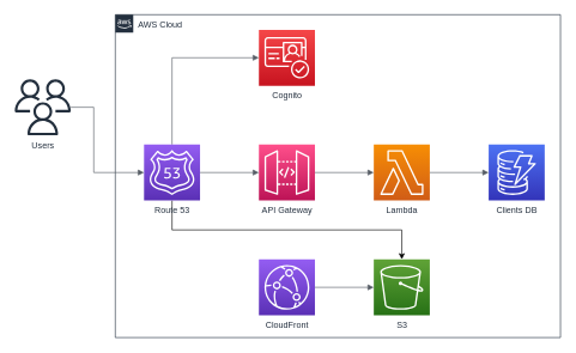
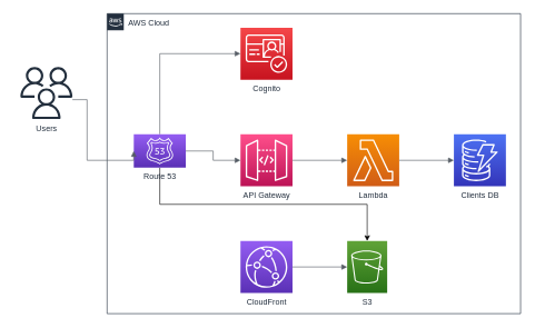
- <mxCell id="17" value="Users" style="sketch=0;outlineConnect=0;fontColor=#232F3E;gradientColor=none;fillColor=#232F3D;strokeColor=none;dashed=0;verticalLabelPosition=bottom;verticalAlign=top;align=center;html=1;fontSize=12;fontStyle=0;aspect=fixed;pointerEvents=1;shape=mxgraph.aws4.users;" parent="1" vertex="1"><mxGeometry x="20" y="110" width="78" height="78" as="geometry" /></mxCell>
+ <mxCell id="17" value="Users" style="sketch=0;outlineConnect=0;fontColor=#232F3E;gradientColor=none;fillColor=#232F3D;strokeColor=none;dashed=0;verticalLabelPosition=bottom;verticalAlign=top;align=center;html=1;fontSize=12;fontStyle=0;aspect=fixed;pointerEvents=1;shape=mxgraph.aws4.users;" parent="1" vertex="1"><mxGeometry x="30" y="100" width="78" height="78" as="geometry" /></mxCell>
- <mxCell id="6" value="Route 53" style="sketch=0;points=[[0,0,0],[0.25,0,0],[0.5,0,0],[0.75,0,0],[1,0,0],[0,1,0],[0.25,1,0],[0.5,1,0],[0.75,1,0],[1,1,0],[0,0.25,0],[0,0.5,0],[0,0.75,0],[1,0.25,0],[1,0.5,0],[1,0.75,0]];outlineConnect=0;fontColor=#232F3E;gradientColor=#945DF2;gradientDirection=north;fillColor=#5A30B5;strokeColor=#ffffff;dashed=0;verticalLabelPosition=bottom;verticalAlign=top;align=center;html=1;fontSize=12;fontStyle=0;aspect=fixed;shape=mxgraph.aws4.resourceIcon;resIcon=mxgraph.aws4.route_53;" parent="2" vertex="1"><mxGeometry x="40" y="181" width="78" height="78" as="geometry" /></mxCell>
+ <mxCell id="6" value="Route 53" style="sketch=0;points=[[0,0,0],[0.25,0,0],[0.5,0,0],[0.75,0,0],[1,0,0],[0,1,0],[0.25,1,0],[0.5,1,0],[0.75,1,0],[1,1,0],[0,0.25,0],[0,0.5,0],[0,0.75,0],[1,0.25,0],[1,0.5,0],[1,0.75,0]];outlineConnect=0;fontColor=#232F3E;gradientColor=#945DF2;gradientDirection=north;fillColor=#5A30B5;strokeColor=#ffffff;dashed=0;verticalLabelPosition=bottom;verticalAlign=top;align=center;html=1;fontSize=12;fontStyle=0;aspect=fixed;shape=mxgraph.aws4.resourceIcon;resIcon=mxgraph.aws4.route_53;" parent="2" vertex="1"><mxGeometry x="40" y="181" width="78" height="50" as="geometry" /></mxCell>
- <mxCell id="9" value="S3" style="sketch=0;points=[[0,0,0],[0.25,0,0],[0.5,0,0],[0.75,0,0],[1,0,0],[0,1,0],[0.25,1,0],[0.5,1,0],[0.75,1,0],[1,1,0],[0,0.25,0],[0,0.5,0],[0,0.75,0],[1,0.25,0],[1,0.5,0],[1,0.75,0]];outlineConnect=0;fontColor=#232F3E;gradientColor=#60A337;gradientDirection=north;fillColor=#277116;strokeColor=#ffffff;dashed=0;verticalLabelPosition=bottom;verticalAlign=top;align=center;html=1;fontSize=12;fontStyle=0;aspect=fixed;shape=mxgraph.aws4.resourceIcon;resIcon=mxgraph.aws4.s3;" parent="2" vertex="1"><mxGeometry x="360" y="341" width="78" height="78" as="geometry" /></mxCell>
+ <mxCell id="9" value="S3" style="sketch=0;points=[[0,0,0],[0.25,0,0],[0.5,0,0],[0.75,0,0],[1,0,0],[0,1,0],[0.25,1,0],[0.5,1,0],[0.75,1,0],[1,1,0],[0,0.25,0],[0,0.5,0],[0,0.75,0],[1,0.25,0],[1,0.5,0],[1,0.75,0]];outlineConnect=0;fontColor=#232F3E;gradientColor=#60A337;gradientDirection=north;fillColor=#277116;strokeColor=#ffffff;dashed=0;verticalLabelPosition=bottom;verticalAlign=top;align=center;html=1;fontSize=12;fontStyle=0;aspect=fixed;shape=mxgraph.aws4.resourceIcon;resIcon=mxgraph.aws4.s3;" parent="2" vertex="1"><mxGeometry x="360" y="341" width="60" height="78" as="geometry" /></mxCell>
